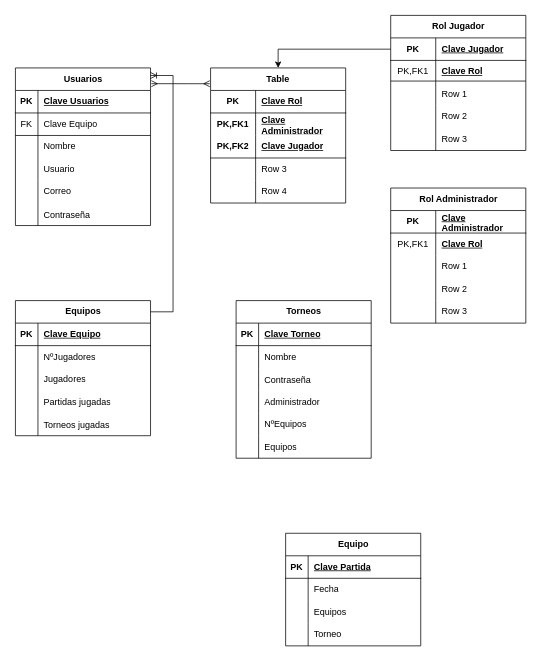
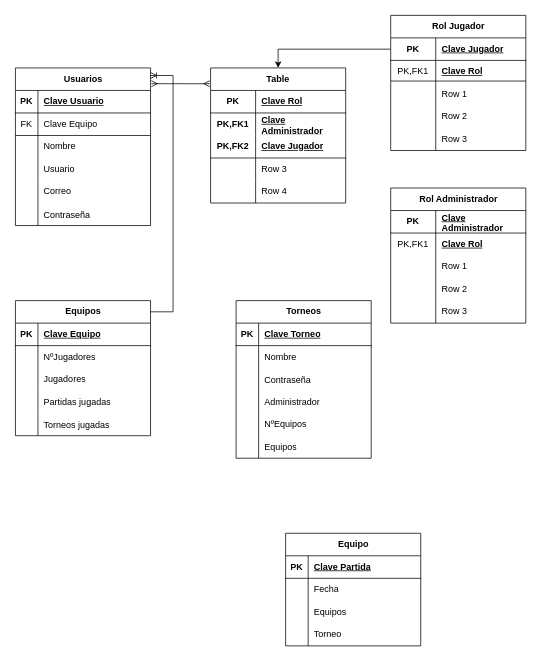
- <mxCell id="5" value="Clave Usuarios" style="shape=partialRectangle;connectable=0;fillColor=none;top=0;left=0;bottom=0;right=0;align=left;spacingLeft=6;fontStyle=5;overflow=hidden;whiteSpace=wrap;html=1;" vertex="1" parent="3"><mxGeometry x="30" width="150" height="30" as="geometry"><mxRectangle width="150" height="30" as="alternateBounds" /></mxGeometry></mxCell>
+ <mxCell id="5" value="Clave Usuario" style="shape=partialRectangle;connectable=0;fillColor=none;top=0;left=0;bottom=0;right=0;align=left;spacingLeft=6;fontStyle=5;overflow=hidden;whiteSpace=wrap;html=1;" vertex="1" parent="3"><mxGeometry x="30" width="150" height="30" as="geometry"><mxRectangle width="150" height="30" as="alternateBounds" /></mxGeometry></mxCell>
